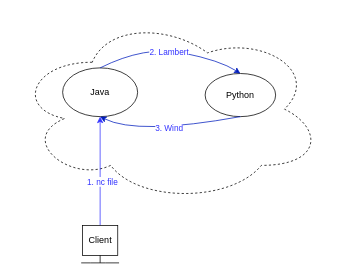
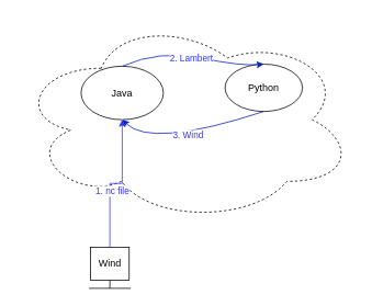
- <mxCell id="3" value="Java" style="ellipse;whiteSpace=wrap;html=1;" vertex="1" parent="1"><mxGeometry x="83" y="90" width="100" height="65" as="geometry" /></mxCell>
+ <mxCell id="3" value="Java" style="ellipse;whiteSpace=wrap;html=1;" vertex="1" parent="1"><mxGeometry x="98" y="80" width="100" height="65" as="geometry" /></mxCell>
- <mxCell id="4" value="Python" style="ellipse;whiteSpace=wrap;html=1;" vertex="1" parent="1"><mxGeometry x="273" y="97.5" width="94" height="57.5" as="geometry" /></mxCell>
+ <mxCell id="4" value="Python" style="ellipse;whiteSpace=wrap;html=1;" vertex="1" parent="1"><mxGeometry x="273" y="77.5" width="94" height="57.5" as="geometry" /></mxCell>
- <mxCell id="11" value="Client" style="rounded=0;whiteSpace=wrap;html=1;" vertex="1" parent="1"><mxGeometry x="109.5" y="300" width="47" height="40" as="geometry" /></mxCell>
+ <mxCell id="11" value="Wind" style="rounded=0;whiteSpace=wrap;html=1;" vertex="1" parent="1"><mxGeometry x="109.5" y="300" width="47" height="40" as="geometry" /></mxCell>
